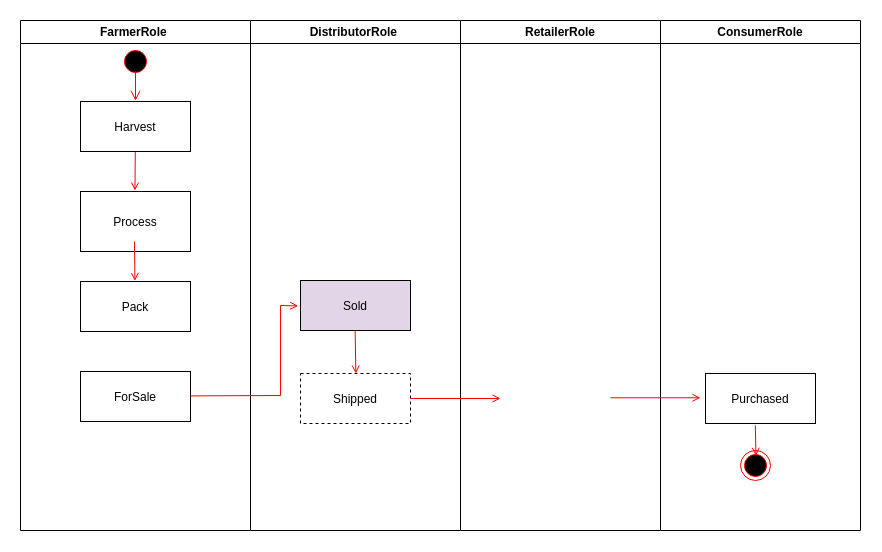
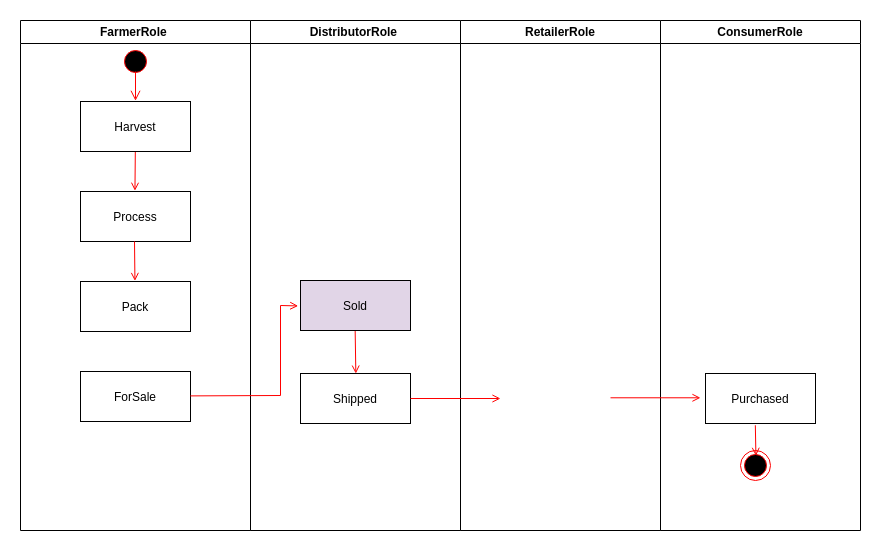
- <mxCell id="7" value="Process" style="" parent="2" vertex="1"><mxGeometry x="60" y="171" width="110" height="60" as="geometry" /></mxCell>
+ <mxCell id="7" value="Process" style="" parent="2" vertex="1"><mxGeometry x="60" y="171" width="110" height="50" as="geometry" /></mxCell>
- <mxCell id="20" value="Shipped" style="dashed=1;" vertex="1" parent="17"><mxGeometry x="50" y="353" width="110" height="50" as="geometry" /></mxCell>
+ <mxCell id="20" value="Shipped" style="" vertex="1" parent="17"><mxGeometry x="50" y="353" width="110" height="50" as="geometry" /></mxCell>
